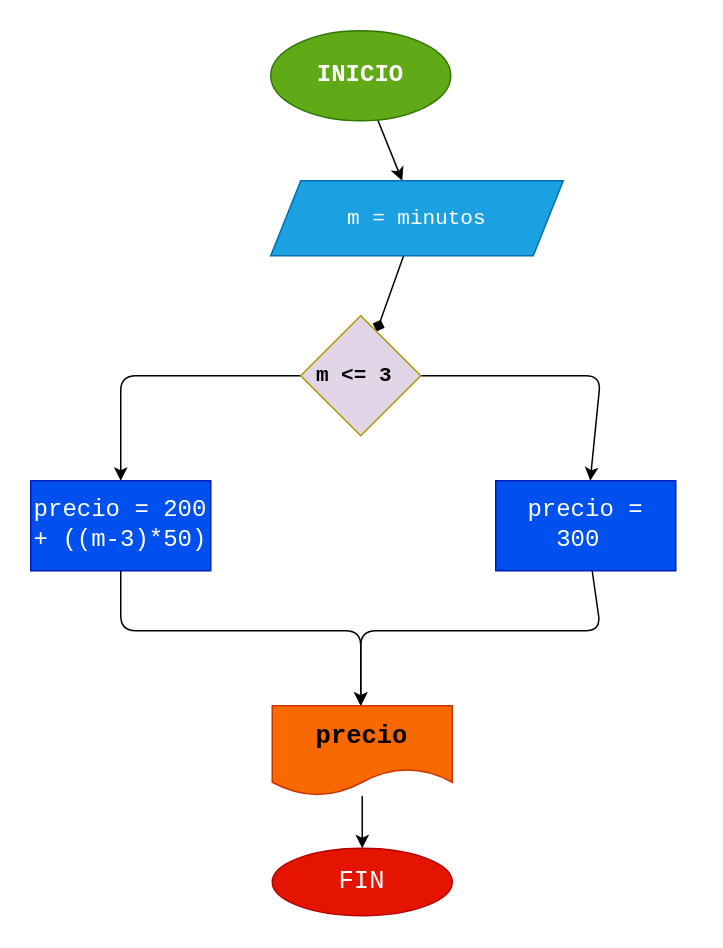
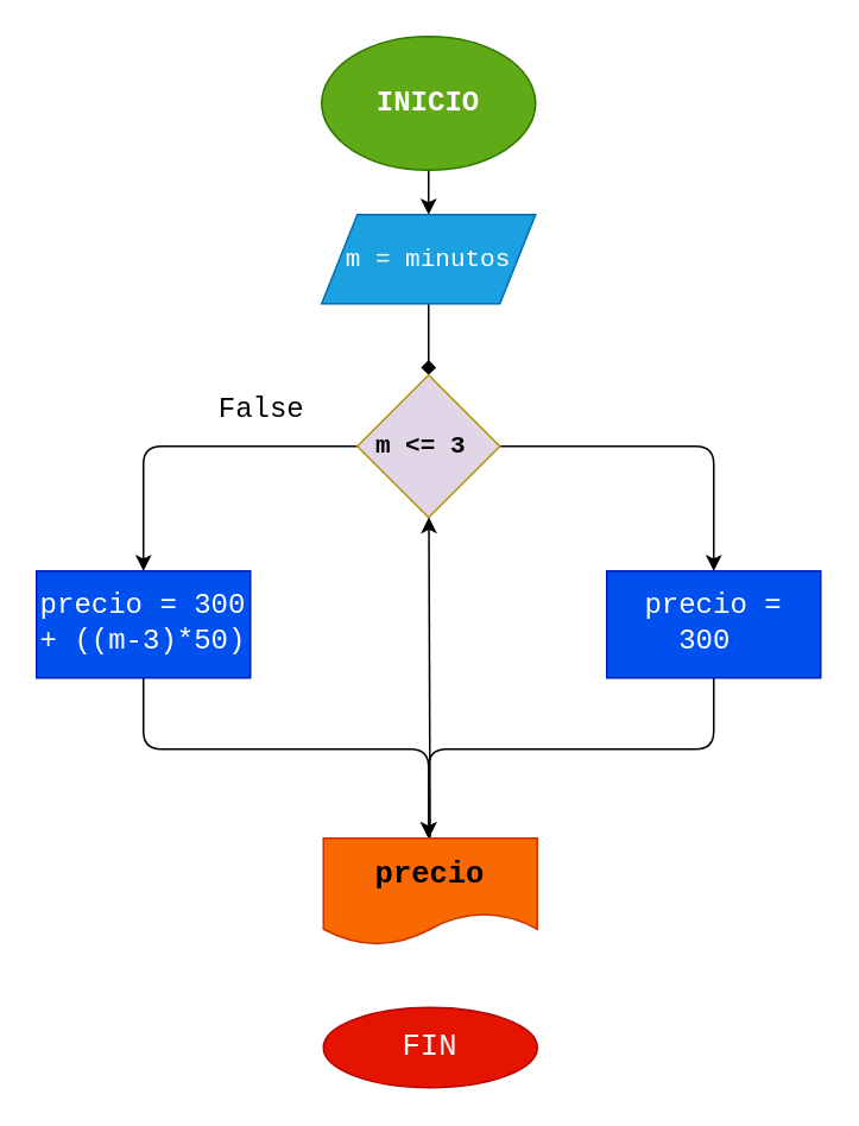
- <mxCell id="3" value="INICIO" style="ellipse;whiteSpace=wrap;html=1;fillColor=#60a917;fontColor=#ffffff;strokeColor=#2D7600;fontFamily=Courier New;fontSize=16;fontStyle=1" parent="1" vertex="1"><mxGeometry x="180" width="120" height="60" as="geometry" y="20" /></mxCell>
+ <mxCell id="3" value="INICIO" style="ellipse;whiteSpace=wrap;html=1;fillColor=#60a917;fontColor=#ffffff;strokeColor=#2D7600;fontFamily=Courier New;fontSize=16;fontStyle=1" parent="1" vertex="1"><mxGeometry x="180" y="20" width="120" height="75" as="geometry" /></mxCell>
- <mxCell id="5" value="m = minutos" style="shape=parallelogram;perimeter=parallelogramPerimeter;whiteSpace=wrap;html=1;fixedSize=1;fillColor=#1ba1e2;fontColor=#ffffff;strokeColor=#006EAF;fontFamily=Courier New;fontSize=14;" parent="1" vertex="1"><mxGeometry x="180" y="120" width="195" height="50" as="geometry" /></mxCell>
+ <mxCell id="5" value="m = minutos" style="shape=parallelogram;perimeter=parallelogramPerimeter;whiteSpace=wrap;html=1;fixedSize=1;fillColor=#1ba1e2;fontColor=#ffffff;strokeColor=#006EAF;fontFamily=Courier New;fontSize=14;" parent="1" vertex="1"><mxGeometry x="180" y="120" width="120" height="50" as="geometry" /></mxCell>
+ <mxCell id="13" value="False" style="text;html=1;align=center;verticalAlign=middle;resizable=0;points=[];autosize=1;strokeColor=none;fillColor=none;fontFamily=Courier New;fontSize=16;" parent="1" vertex="1"><mxGeometry x="111" y="215" width="70" height="30" as="geometry" /></mxCell>
- <mxCell id="12" value="precio = 200 + ((m-3)*50)" style="whiteSpace=wrap;html=1;fillColor=#0050ef;fontColor=#ffffff;strokeColor=#001DBC;fontFamily=Courier New;fontSize=16;" parent="1" vertex="1"><mxGeometry x="20" y="320" width="120" height="60" as="geometry" /></mxCell>
+ <mxCell id="12" value="precio = 300 + ((m-3)*50)" style="whiteSpace=wrap;html=1;fillColor=#0050ef;fontColor=#ffffff;strokeColor=#001DBC;fontFamily=Courier New;fontSize=16;" parent="1" vertex="1"><mxGeometry x="20" y="320" width="120" height="60" as="geometry" /></mxCell>
- <mxCell id="10" value="precio = 300&amp;nbsp;" style="whiteSpace=wrap;html=1;fillColor=#0050ef;fontColor=#ffffff;strokeColor=#001DBC;fontFamily=Courier New;fontSize=16;" parent="1" vertex="1"><mxGeometry x="330" y="320" width="120" height="60" as="geometry" /></mxCell>
+ <mxCell id="10" value="precio = 300&amp;nbsp;" style="whiteSpace=wrap;html=1;fillColor=#0050ef;fontColor=#ffffff;strokeColor=#001DBC;fontFamily=Courier New;fontSize=16;" parent="1" vertex="1"><mxGeometry x="340" y="320" width="120" height="60" as="geometry" /></mxCell>
- <mxCell id="14" style="edgeStyle=none;html=1;entryX=0.5;entryY=0;entryDx=0;entryDy=0;fontFamily=Courier New;fontSize=17;" edge="1" parent="1" source="15" target="16"><mxGeometry relative="1" as="geometry" /></mxCell>
+ <mxCell id="14" style="edgeStyle=none;html=1;fontFamily=Courier New;fontSize=17;" edge="1" parent="1" source="15" target="8"><mxGeometry relative="1" as="geometry" /></mxCell>
